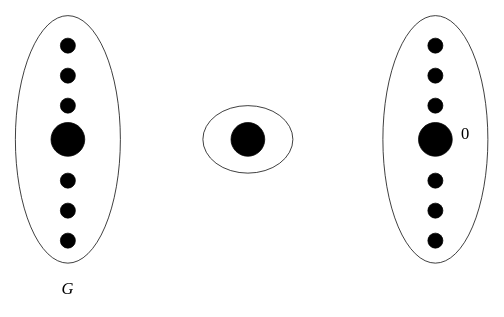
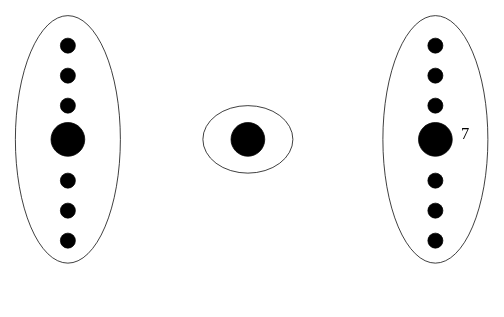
- <mxCell id="21" value="&lt;font face=&quot;Times New Roman&quot; style=&quot;font-size: 22px&quot;&gt;0&lt;/font&gt;" style="text;html=1;strokeColor=none;fillColor=none;align=center;verticalAlign=middle;whiteSpace=wrap;rounded=0;" parent="1" vertex="1"><mxGeometry x="590" y="162.5" width="60" height="30" as="geometry" /></mxCell>
+ <mxCell id="21" value="&lt;font face=&quot;Times New Roman&quot; style=&quot;font-size: 22px&quot;&gt;7&lt;/font&gt;" style="text;html=1;strokeColor=none;fillColor=none;align=center;verticalAlign=middle;whiteSpace=wrap;rounded=0;" parent="1" vertex="1"><mxGeometry x="590" y="162.5" width="60" height="30" as="geometry" /></mxCell>
- <mxCell id="20" value="&lt;font face=&quot;Times New Roman&quot; style=&quot;font-size: 22px&quot;&gt;&lt;i&gt;G&lt;/i&gt;&lt;/font&gt;" style="text;html=1;strokeColor=none;fillColor=none;align=center;verticalAlign=middle;whiteSpace=wrap;rounded=0;" parent="1" vertex="1"><mxGeometry x="60" y="370" width="60" height="30" as="geometry" /></mxCell>
